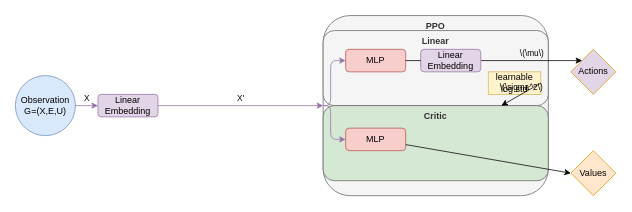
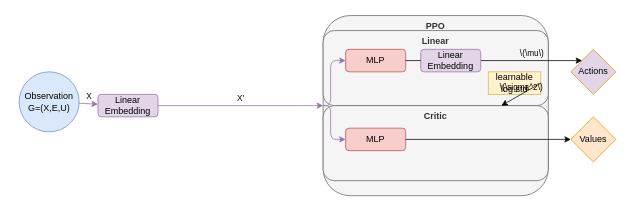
- <mxCell id="2" value="Observation&lt;br&gt;G=(X,E,U)" style="ellipse;whiteSpace=wrap;html=1;aspect=fixed;fillColor=#dae8fc;strokeColor=#6c8ebf;" parent="1" vertex="1"><mxGeometry x="20" y="100" width="80" height="80" as="geometry" /></mxCell>
+ <mxCell id="2" value="Observation&lt;br&gt;G=(X,E,U)" style="ellipse;whiteSpace=wrap;html=1;aspect=fixed;fillColor=#dae8fc;strokeColor=#6c8ebf;" parent="1" vertex="1"><mxGeometry x="25" y="95" width="80" height="80" as="geometry" /></mxCell>
- <mxCell id="11" value="Critic" style="rounded=1;whiteSpace=wrap;html=1;fillColor=#d5e8d4;fontColor=#333333;strokeColor=#666666;verticalAlign=top;fontStyle=1;" parent="1" vertex="1"><mxGeometry x="430" y="140" width="300" height="100" as="geometry" /></mxCell>
+ <mxCell id="11" value="Critic" style="rounded=1;whiteSpace=wrap;html=1;fillColor=#f5f5f5;fontColor=#333333;strokeColor=#666666;verticalAlign=top;fontStyle=1" parent="1" vertex="1"><mxGeometry x="430" y="140" width="300" height="100" as="geometry" /></mxCell>
- <mxCell id="8" value="Values" style="rhombus;whiteSpace=wrap;html=1;fillColor=#ffe6cc;strokeColor=#d79b00;" parent="1" vertex="1"><mxGeometry x="760" y="200" width="60" height="60" as="geometry" /></mxCell>
+ <mxCell id="8" value="Values" style="rhombus;whiteSpace=wrap;html=1;fillColor=#ffe6cc;strokeColor=#d79b00;" parent="1" vertex="1"><mxGeometry x="760" y="155" width="60" height="60" as="geometry" /></mxCell>
